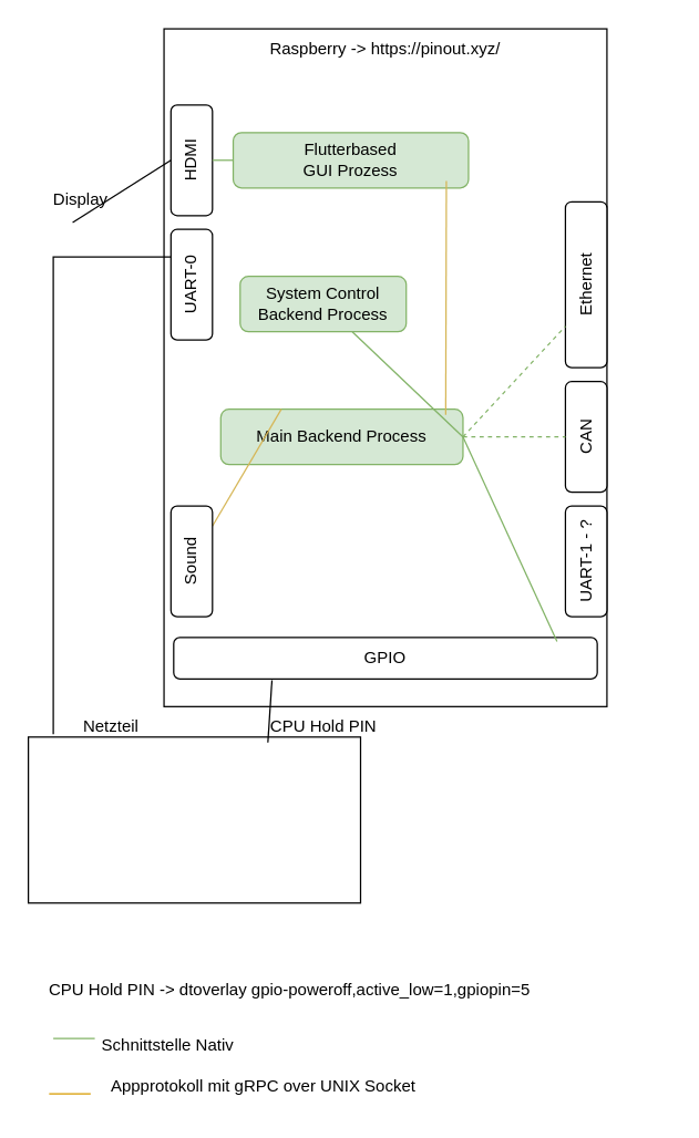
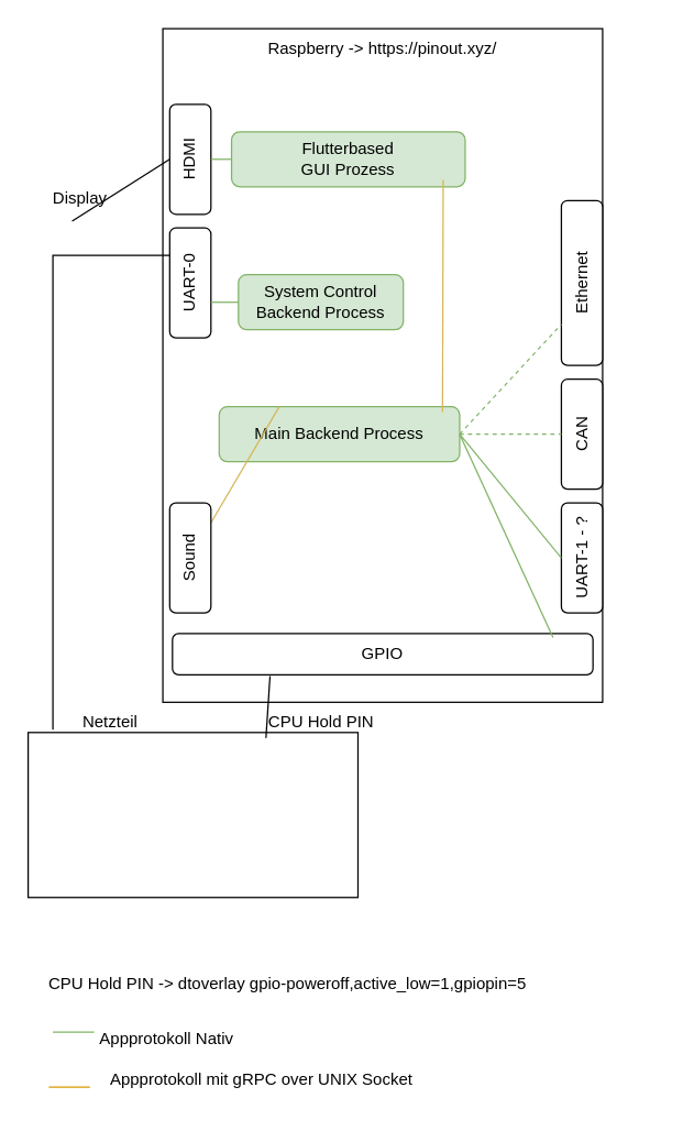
+ <mxCell id="22" value="" style="endArrow=none;html=1;rounded=0;entryX=0;entryY=0.5;entryDx=0;entryDy=0;exitX=0.325;exitY=1;exitDx=0;exitDy=0;fillColor=#d5e8d4;strokeColor=#82b366;exitPerimeter=0;" edge="1" parent="1" source="8" target="19"><mxGeometry width="50" height="50" relative="1" as="geometry"><mxPoint x="156" y="199" as="sourcePoint" /><mxPoint x="438" y="410" as="targetPoint" /></mxGeometry></mxCell>
- <mxCell id="27" value="" style="endArrow=none;html=1;rounded=0;exitX=1;exitY=0.5;exitDx=0;exitDy=0;fillColor=#d5e8d4;strokeColor=#82b366;" edge="1" parent="1" source="20" target="19"><mxGeometry width="50" height="50" relative="1" as="geometry"><mxPoint x="338" y="320" as="sourcePoint" /><mxPoint x="438" y="410" as="targetPoint" /></mxGeometry></mxCell>
+ <mxCell id="27" value="" style="endArrow=none;html=1;rounded=0;entryX=0.5;entryY=0;entryDx=0;entryDy=0;exitX=1;exitY=0.5;exitDx=0;exitDy=0;fillColor=#d5e8d4;strokeColor=#82b366;" edge="1" parent="1" source="20" target="10"><mxGeometry width="50" height="50" relative="1" as="geometry"><mxPoint x="338" y="320" as="sourcePoint" /><mxPoint x="438" y="410" as="targetPoint" /></mxGeometry></mxCell>
- <mxCell id="33" value="Schnittstelle Nativ" style="text;html=1;align=center;verticalAlign=middle;whiteSpace=wrap;rounded=0;" vertex="1" parent="1"><mxGeometry x="55.5" y="740" width="130" height="30" as="geometry" /></mxCell>
+ <mxCell id="33" value="Appprotokoll Nativ" style="text;html=1;align=center;verticalAlign=middle;whiteSpace=wrap;rounded=0;" vertex="1" parent="1"><mxGeometry x="55.5" y="740" width="130" height="30" as="geometry" /></mxCell>
